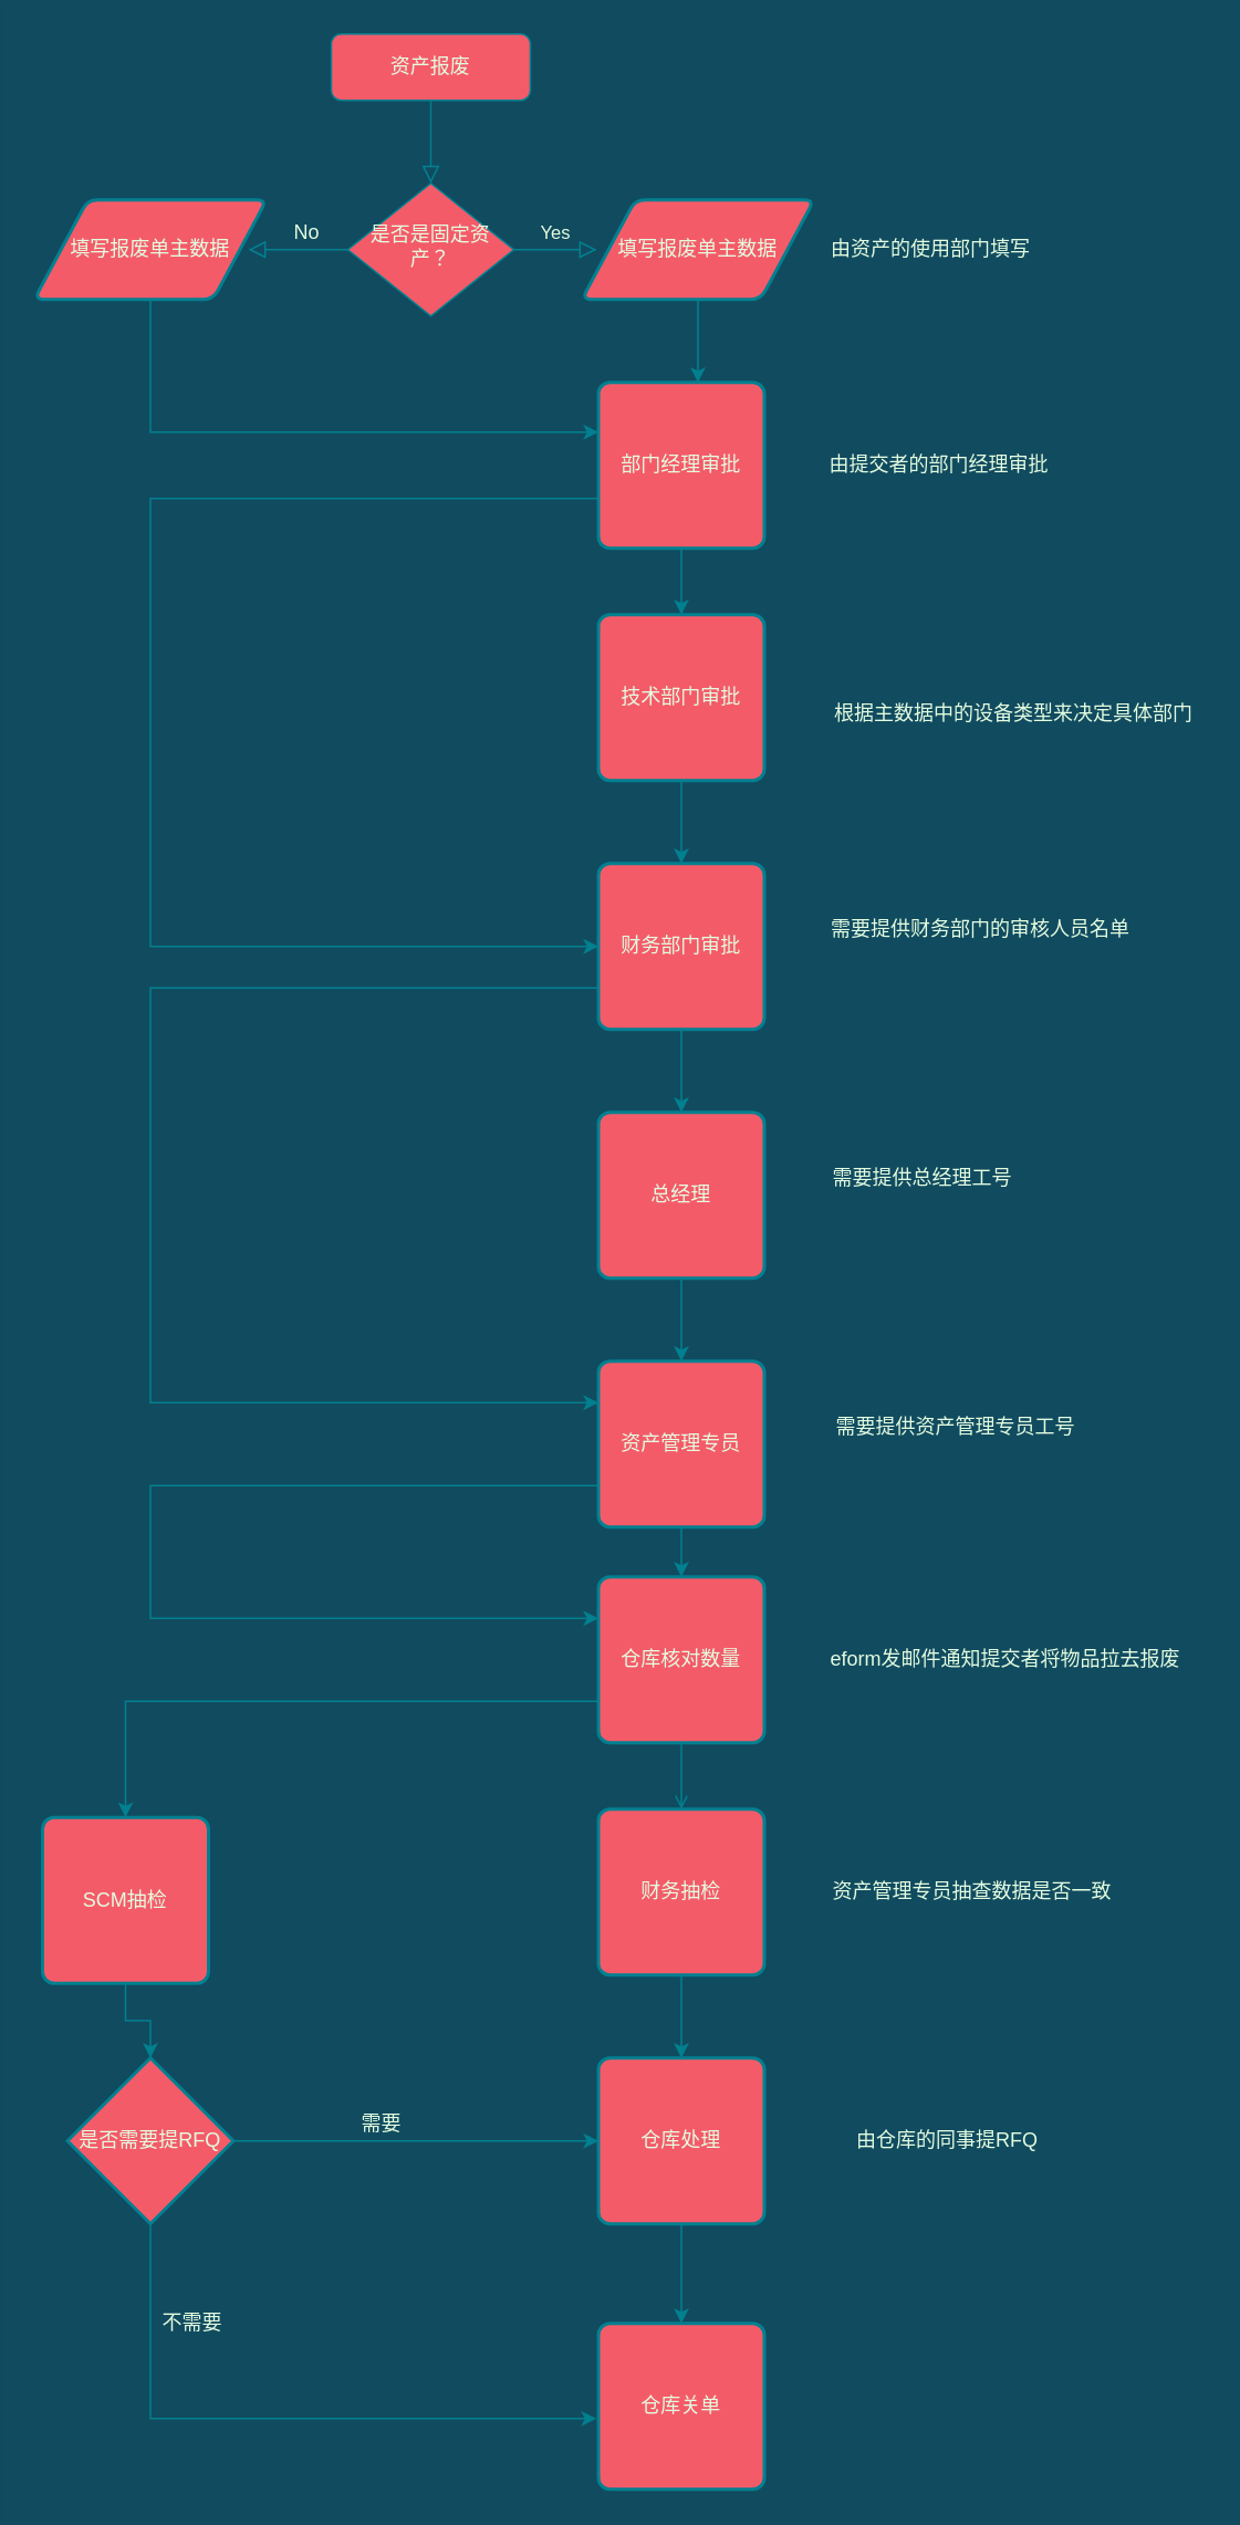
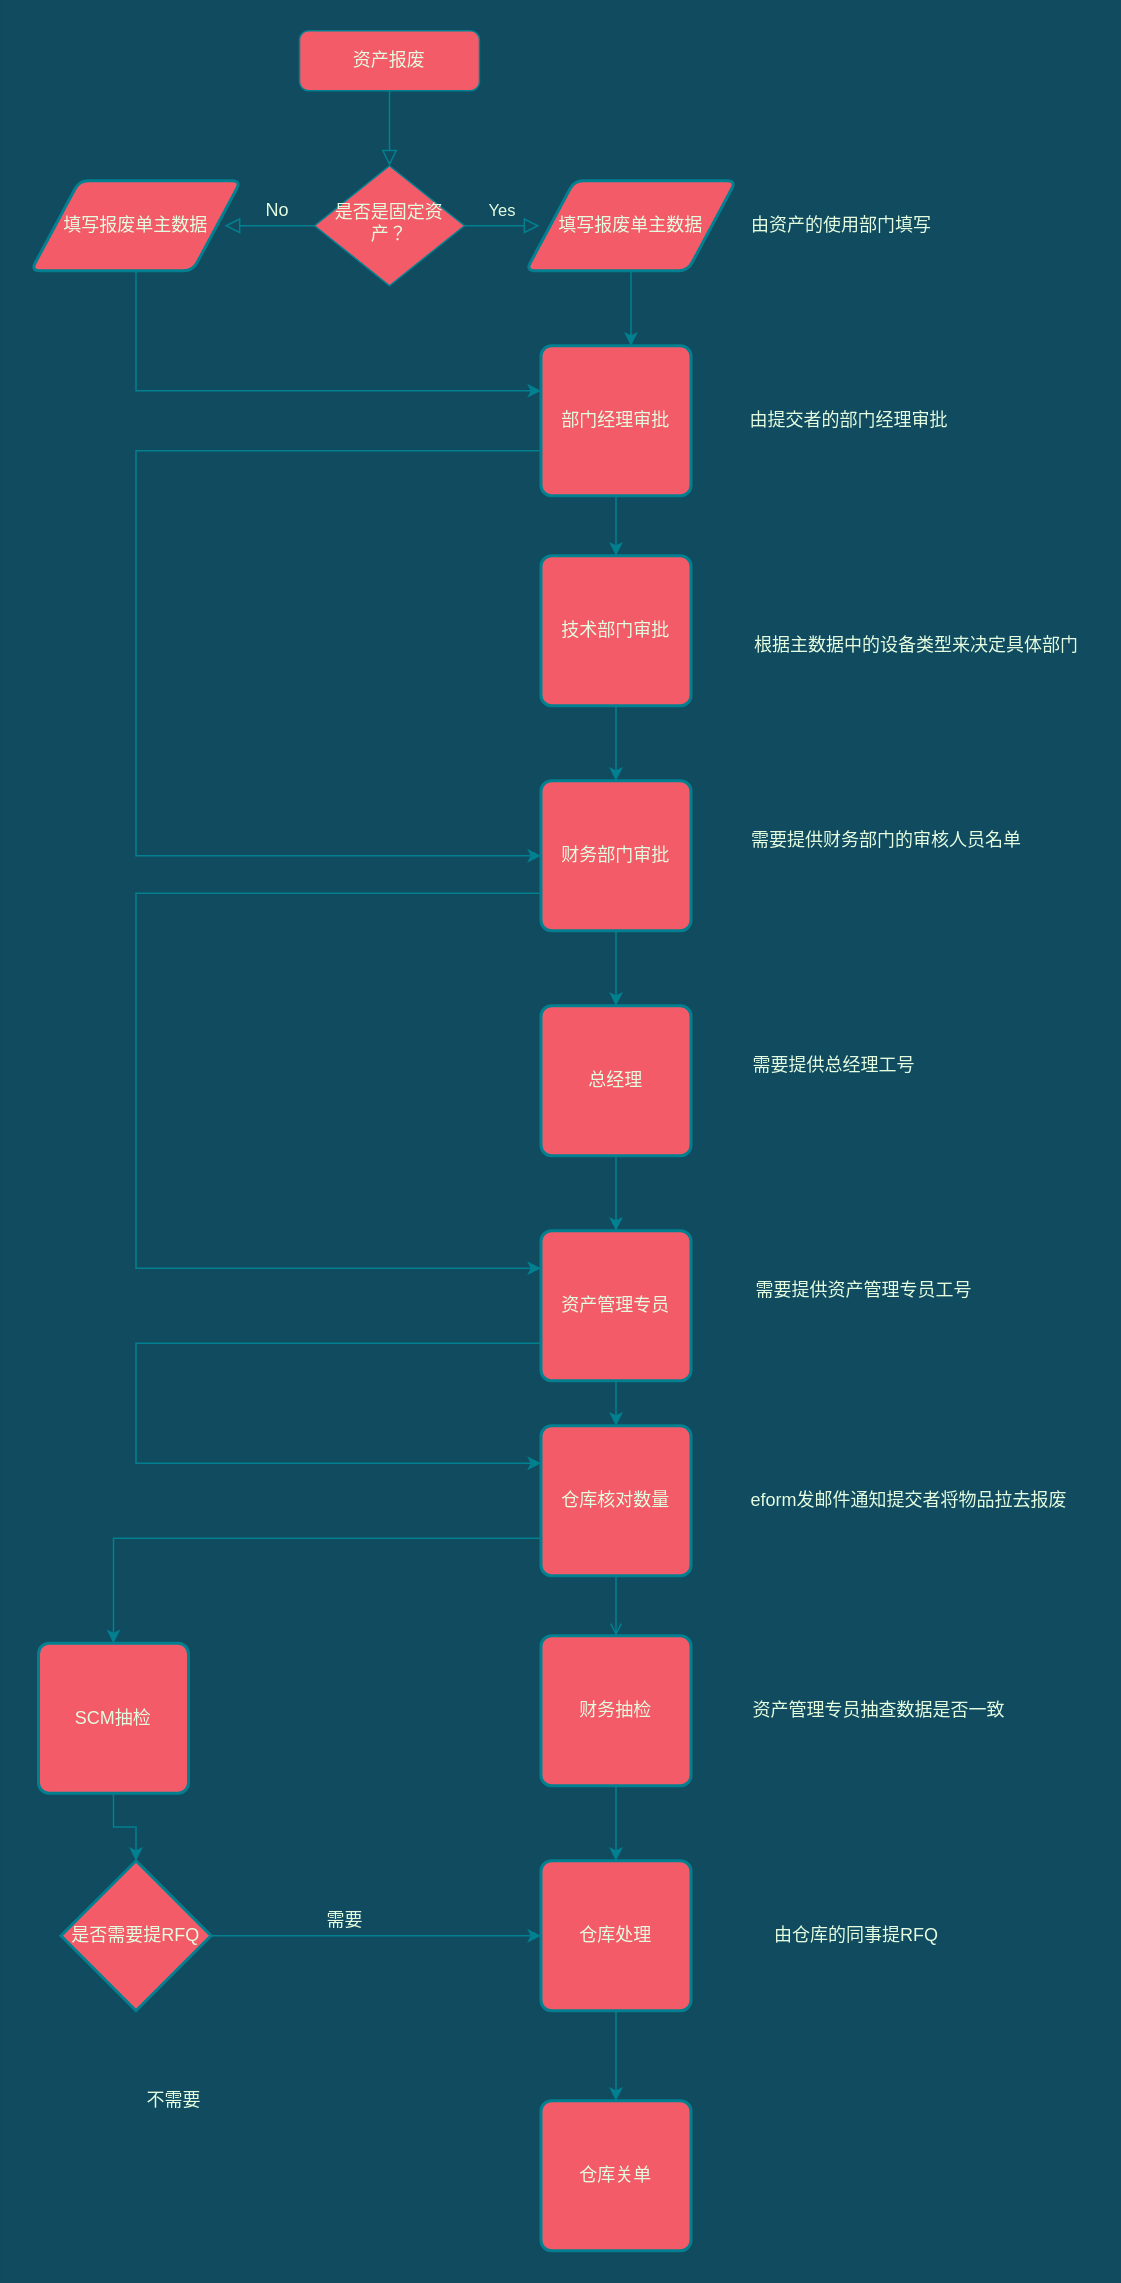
- <mxCell id="45" style="edgeStyle=orthogonalEdgeStyle;rounded=0;orthogonalLoop=1;jettySize=auto;html=1;entryX=-0.012;entryY=0.574;entryDx=0;entryDy=0;entryPerimeter=0;labelBackgroundColor=#114B5F;strokeColor=#028090;fontColor=#E4FDE1;" edge="1" parent="1" source="46" target="41"><mxGeometry relative="1" as="geometry"><Array as="points"><mxPoint x="90" y="1457" /></Array></mxGeometry></mxCell>
